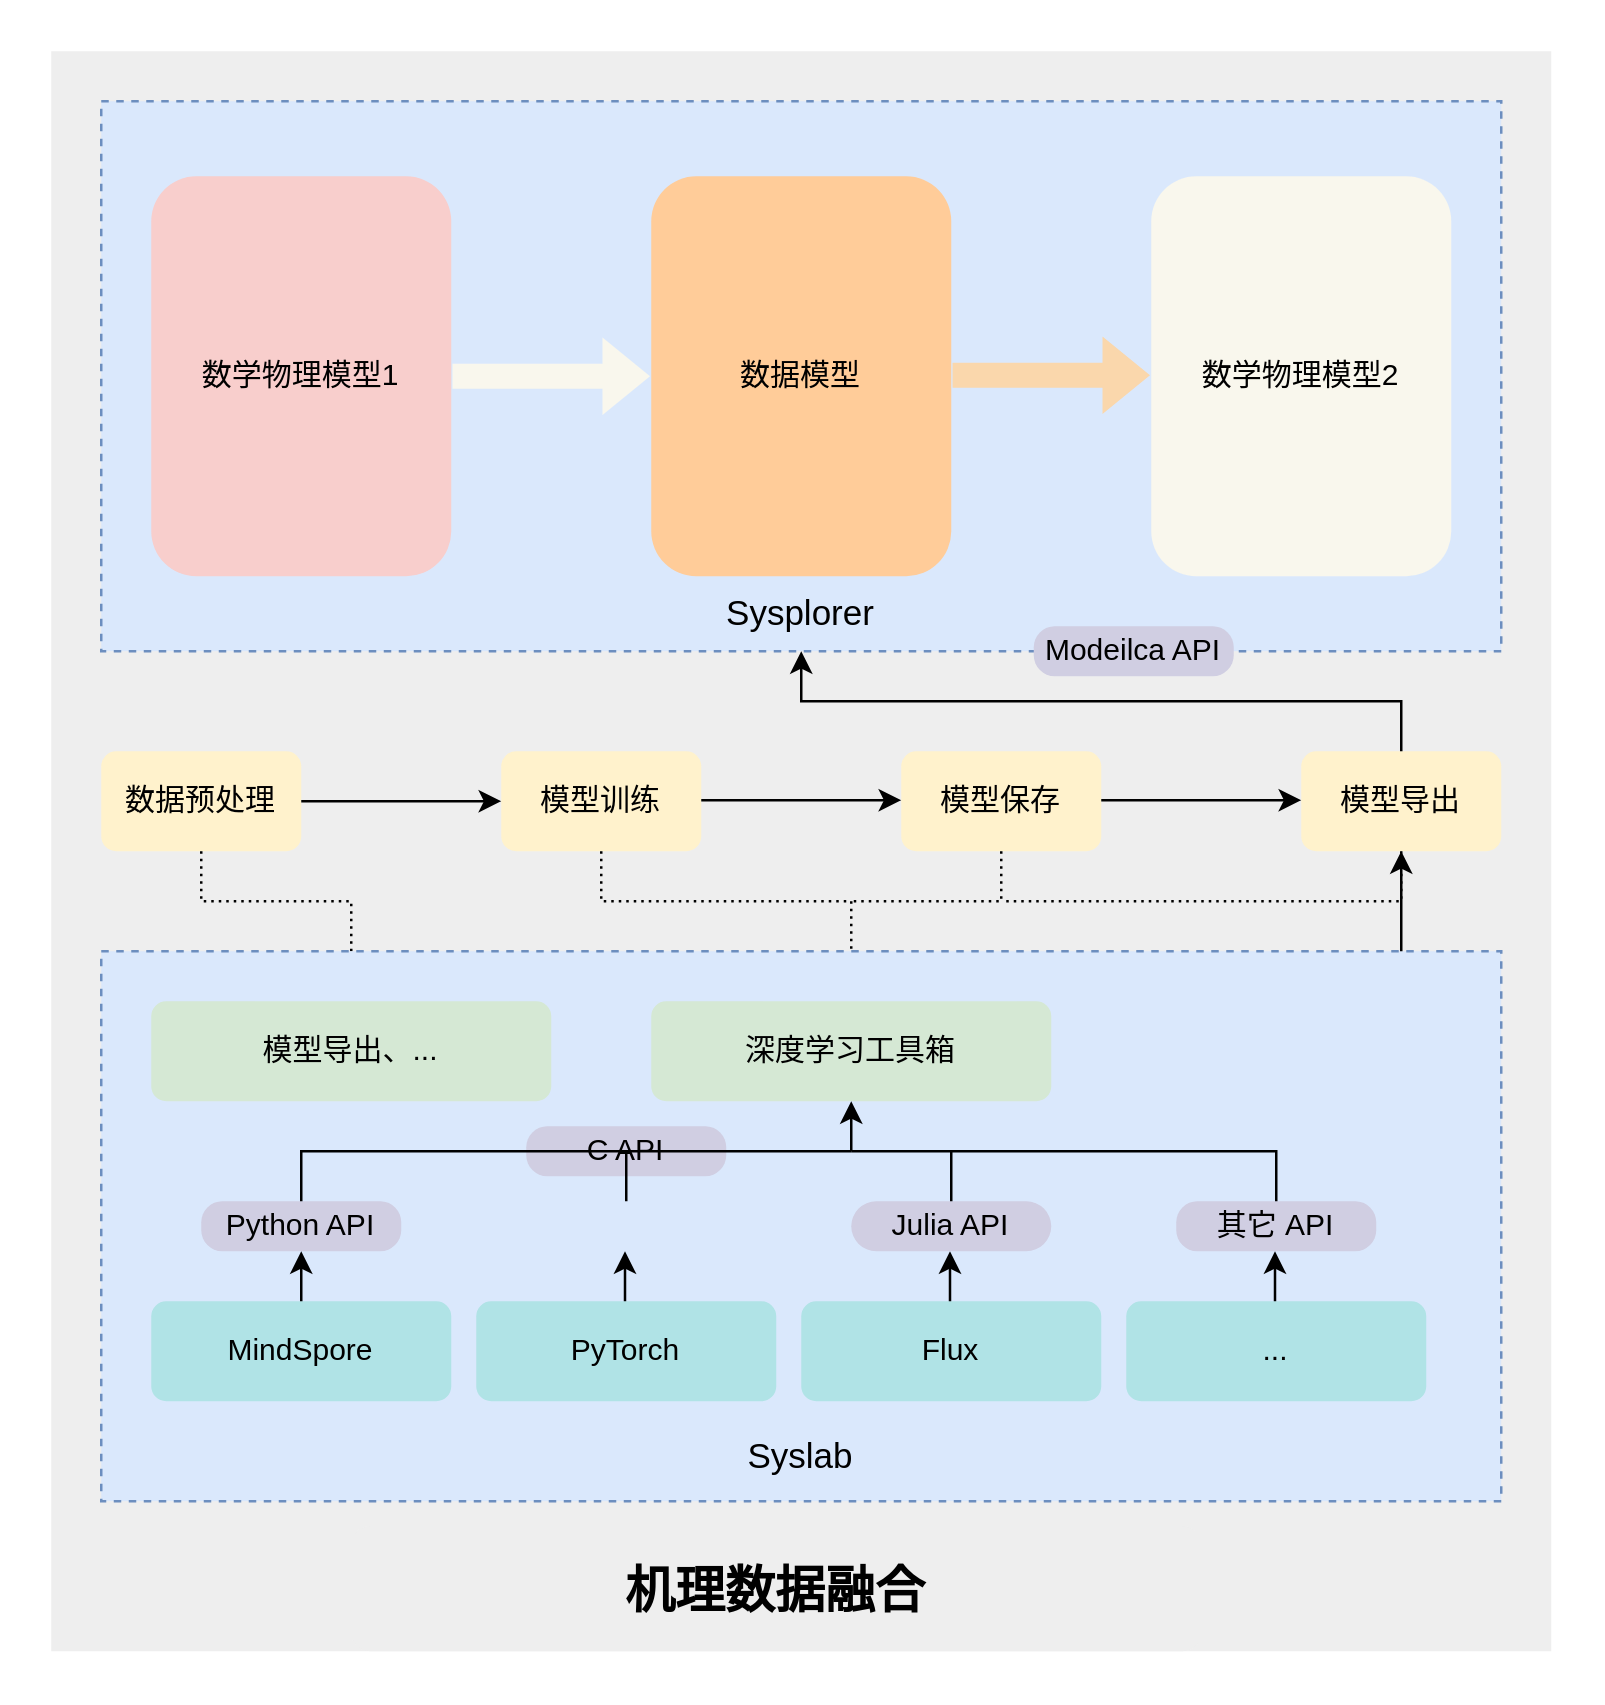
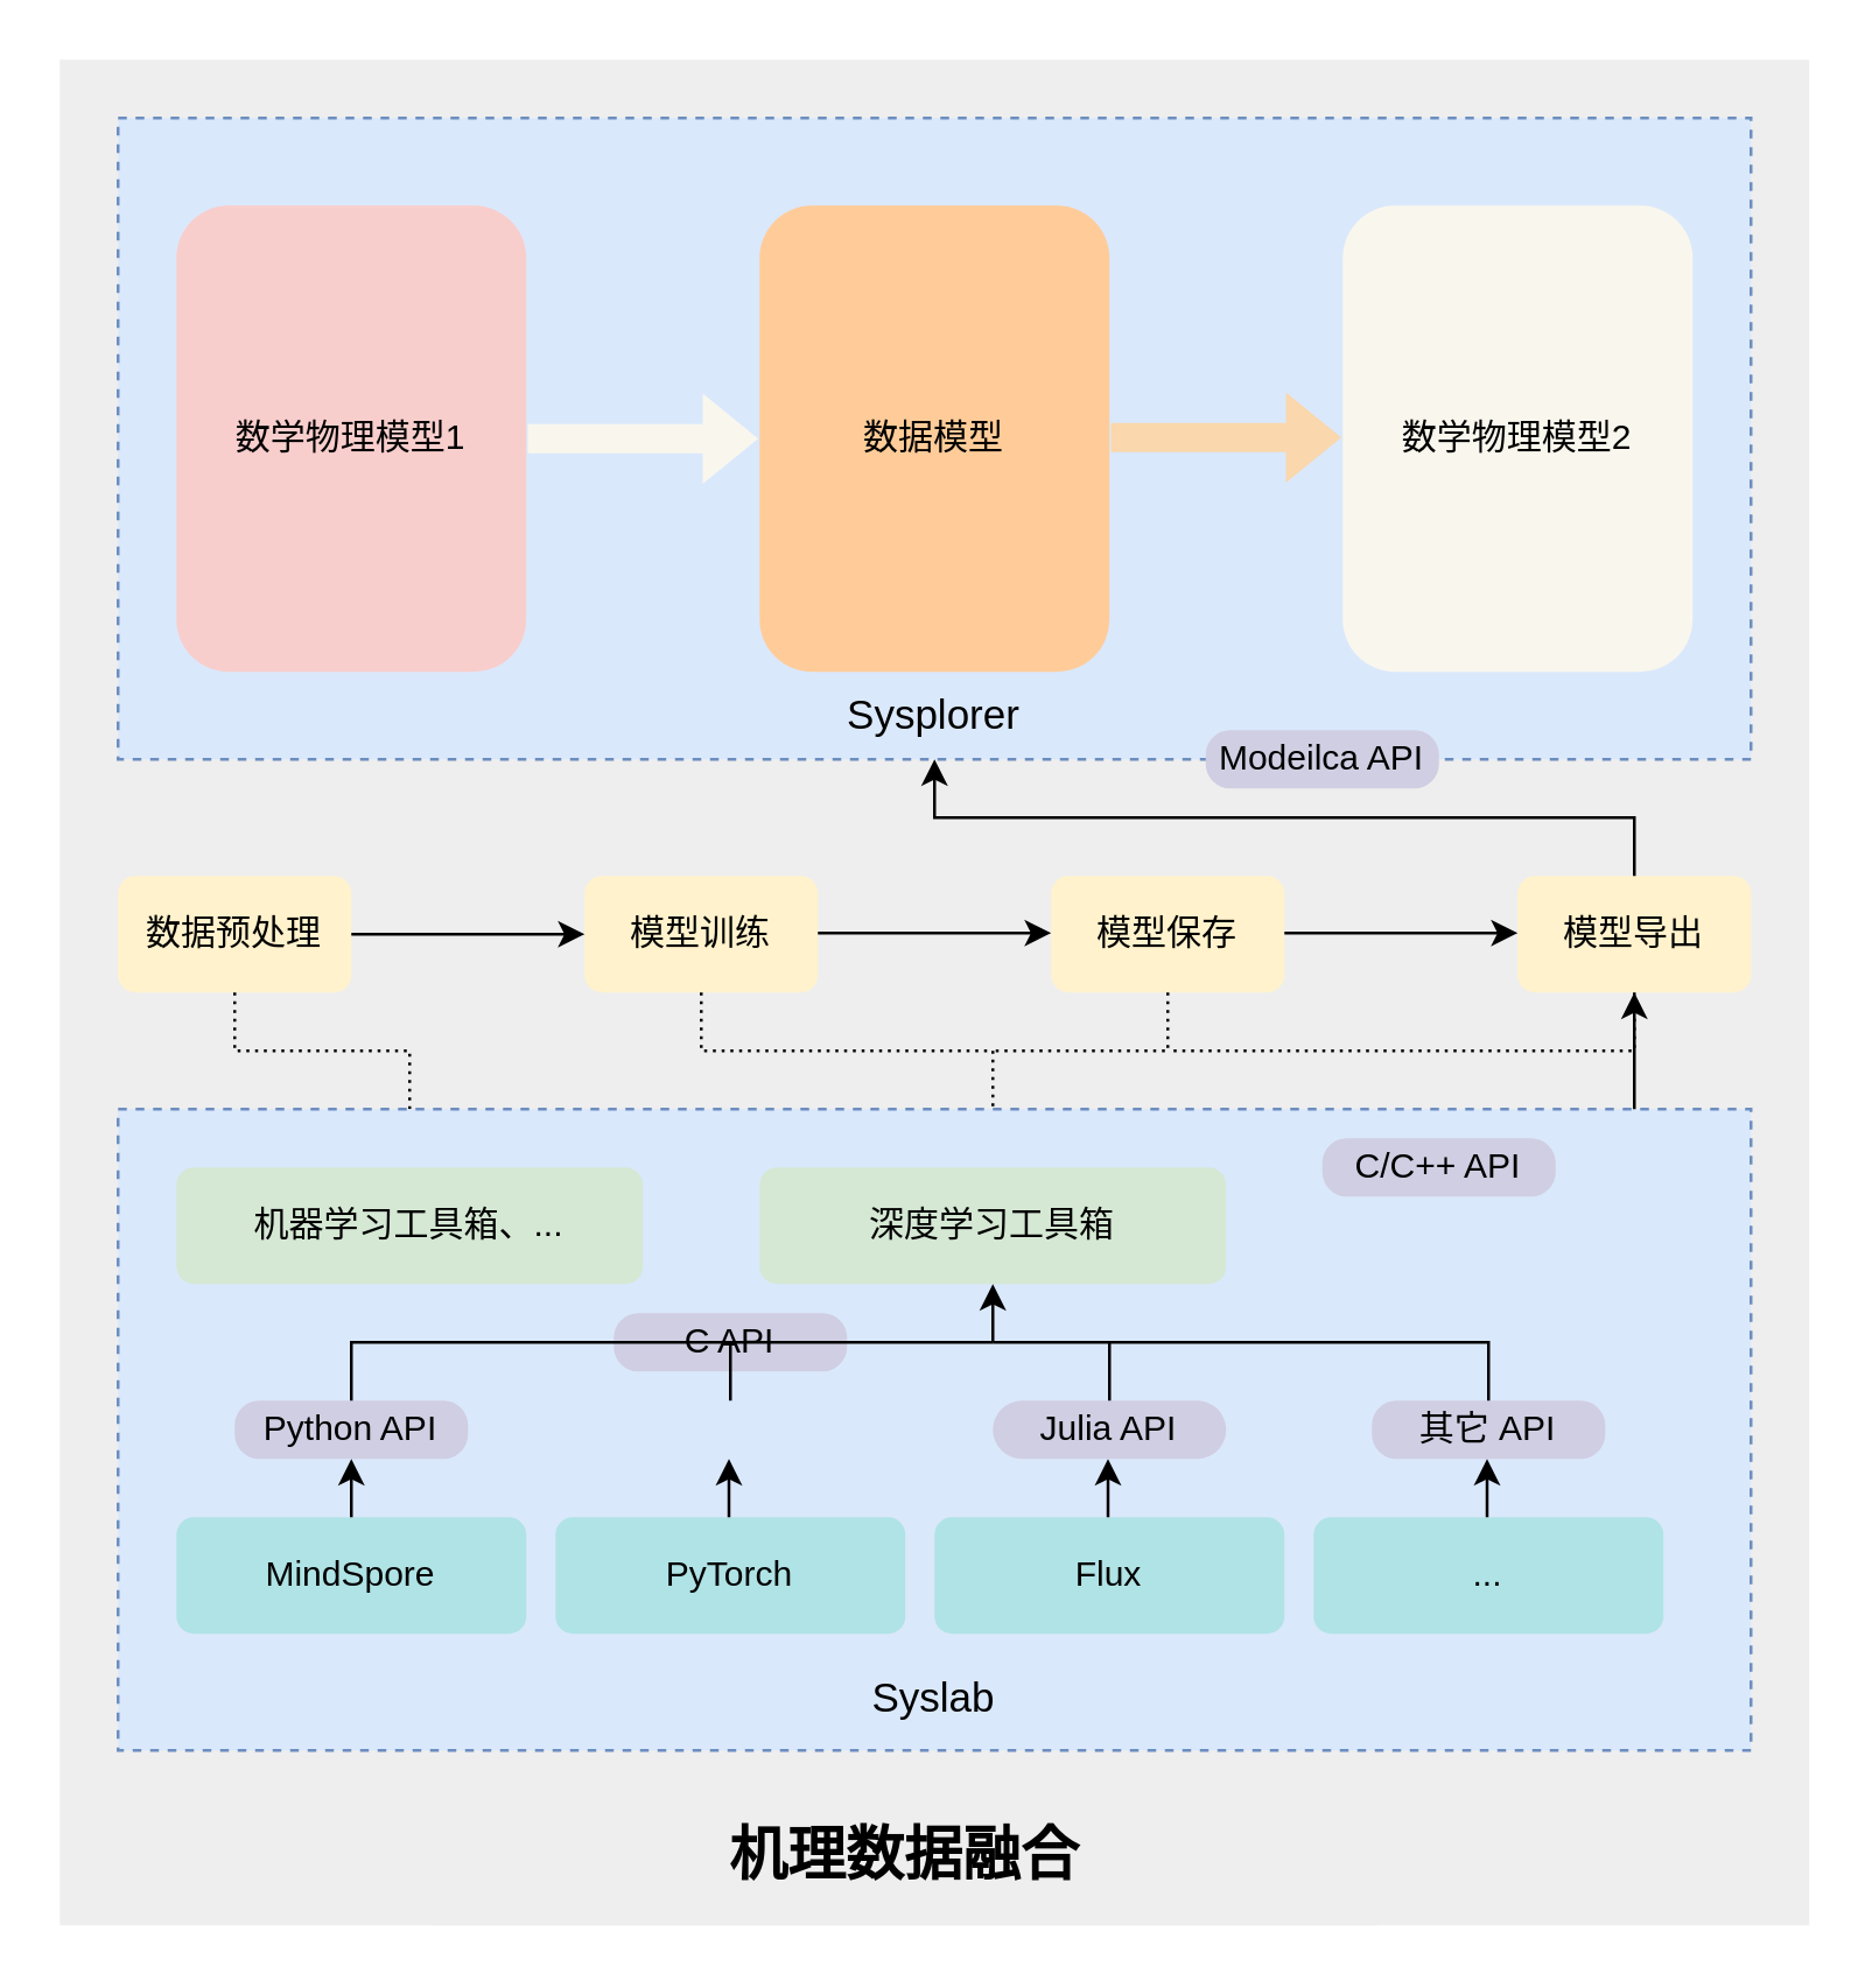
+ <mxCell id="40" value="C/C++ API" style="rounded=1;whiteSpace=wrap;html=1;arcSize=42;fillColor=#d0cee2;strokeColor=none;comic=0;shadow=0;" parent="24" vertex="1"><mxGeometry x="413" y="10" width="80" height="20" as="geometry" /></mxCell>
- <mxCell id="37" value="模型导出、..." style="rounded=1;whiteSpace=wrap;html=1;fillColor=#d5e8d4;strokeColor=none;comic=0;shadow=0;" parent="24" vertex="1"><mxGeometry x="20" y="20" width="160" height="40" as="geometry" /></mxCell>
+ <mxCell id="37" value="机器学习工具箱、..." style="rounded=1;whiteSpace=wrap;html=1;fillColor=#d5e8d4;strokeColor=none;comic=0;shadow=0;" parent="24" vertex="1"><mxGeometry x="20" y="20" width="160" height="40" as="geometry" /></mxCell>
